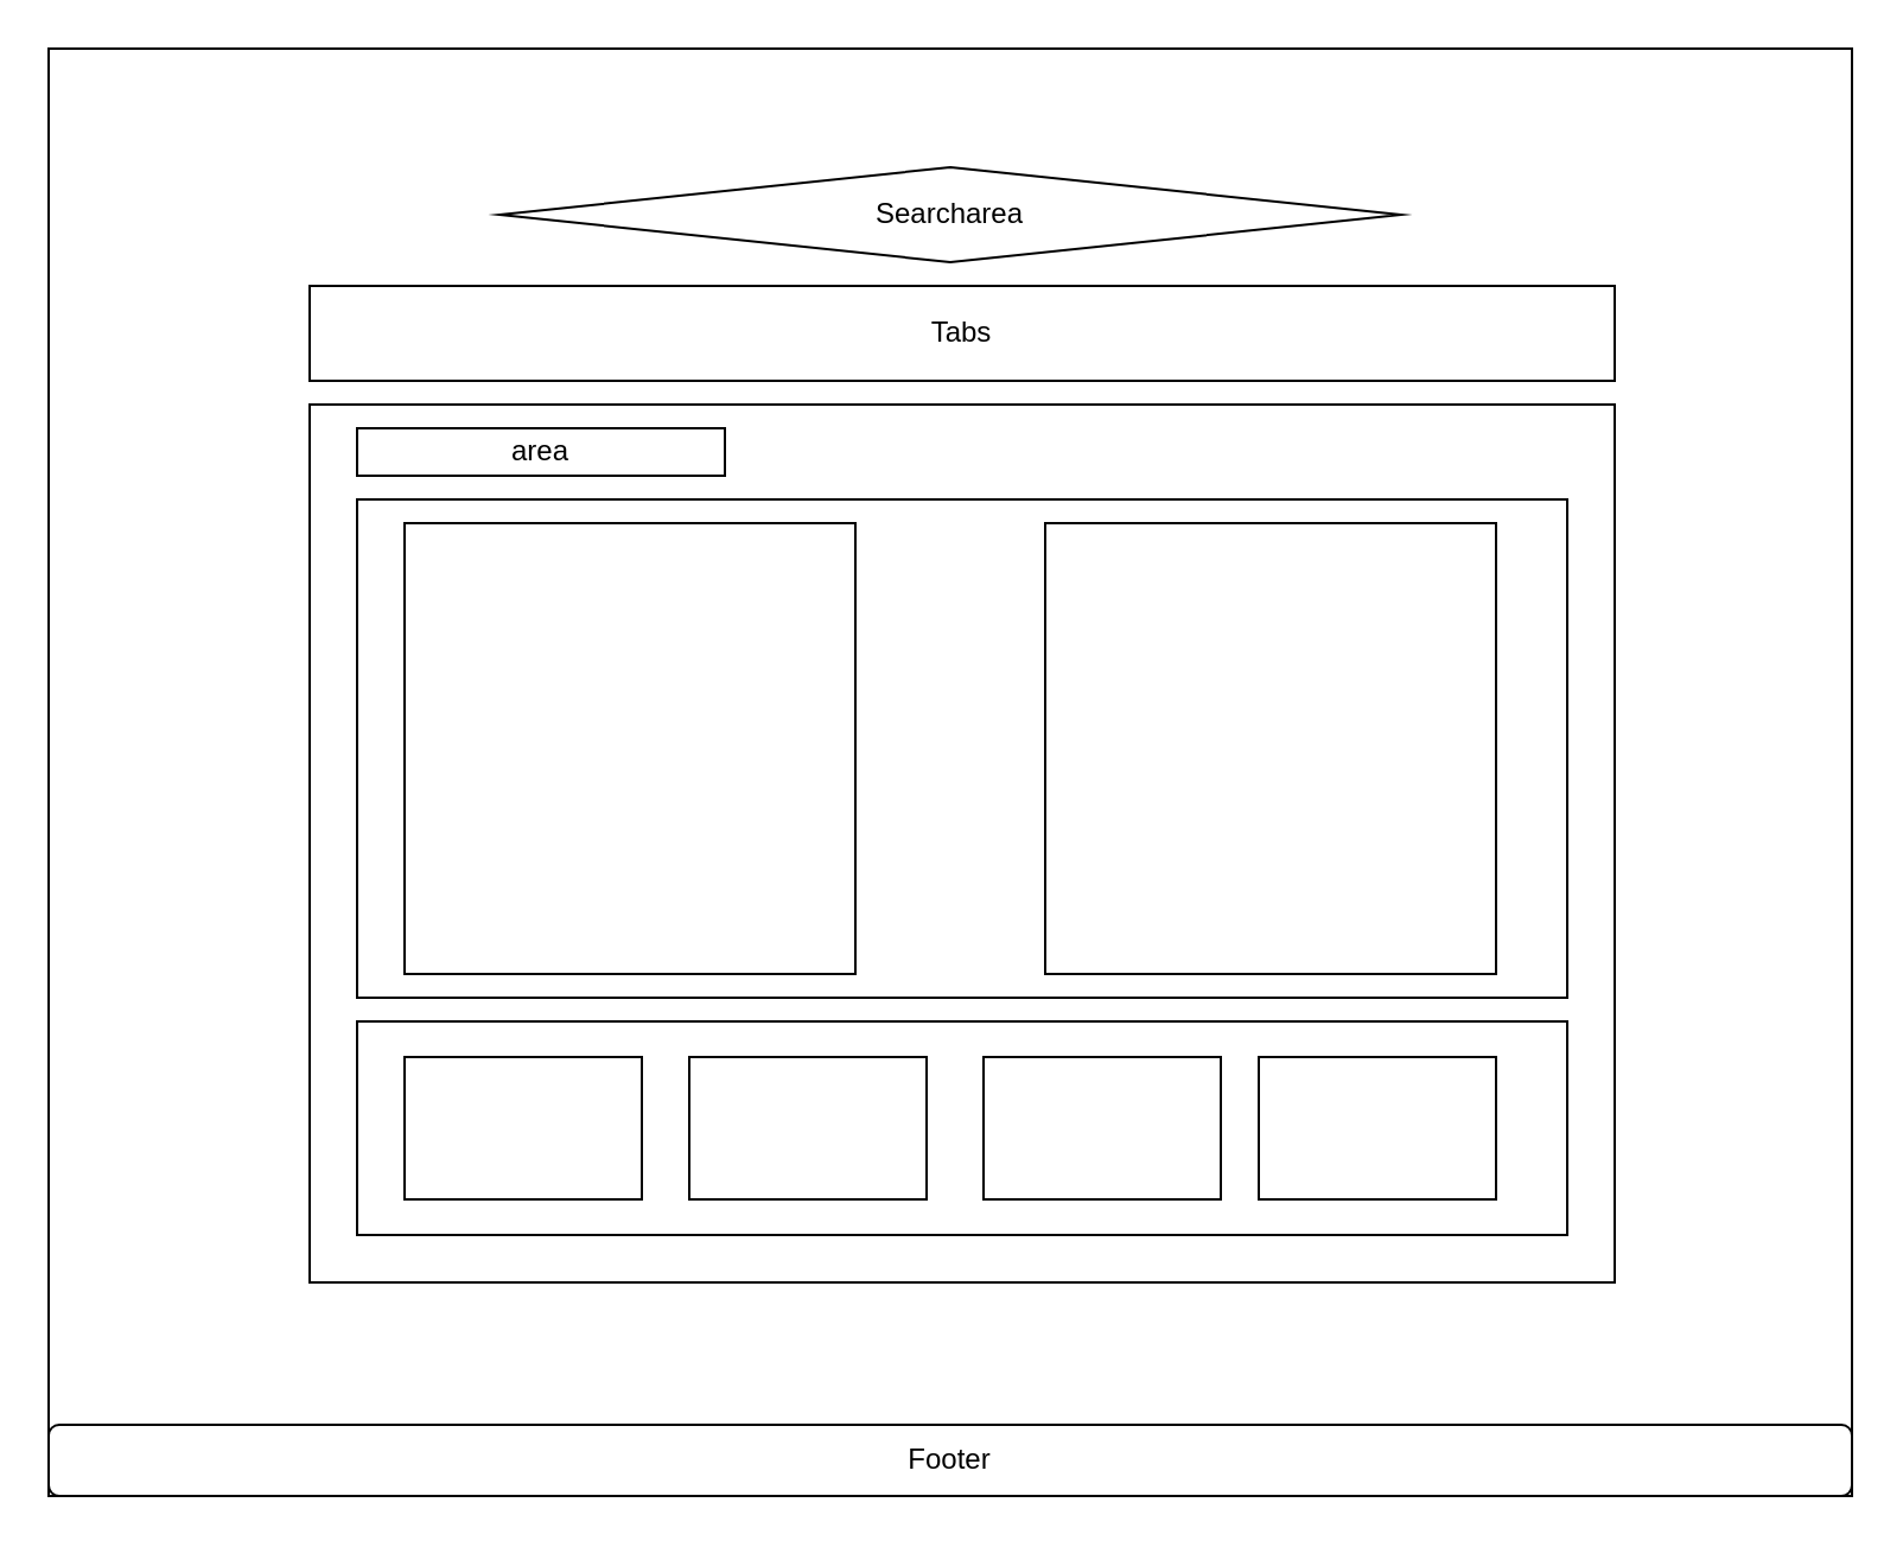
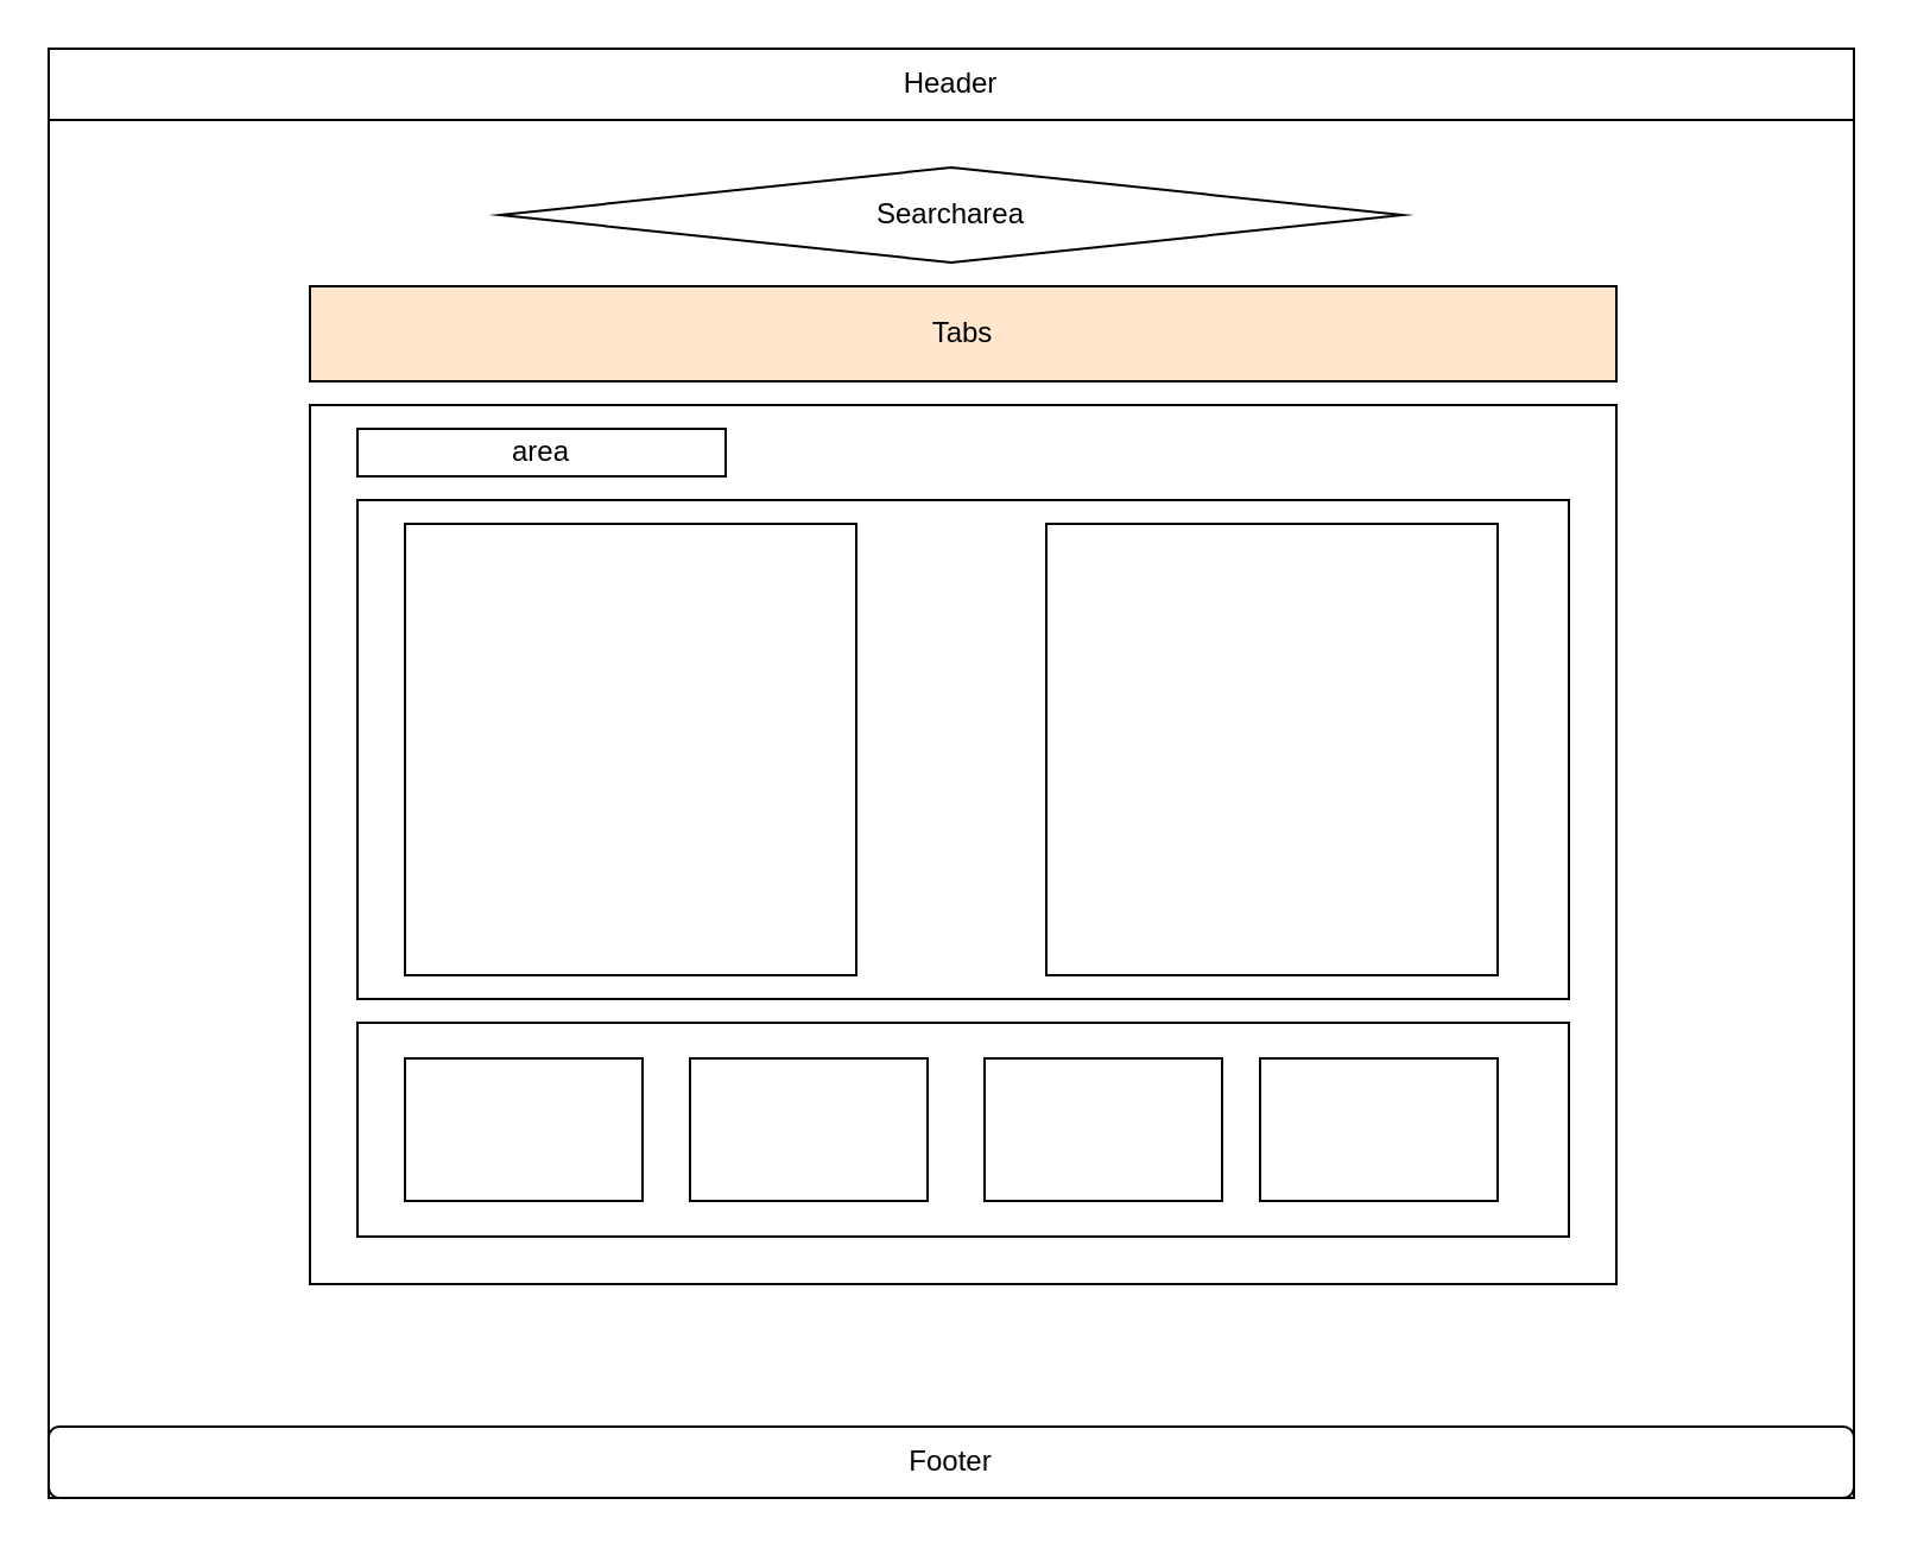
+ <mxCell id="3" value="Header" style="rounded=0;whiteSpace=wrap;html=1;" vertex="1" parent="1"><mxGeometry x="20" y="20" width="760" height="30" as="geometry" /></mxCell>
- <mxCell id="5" value="Tabs" style="rounded=0;whiteSpace=wrap;html=1;" vertex="1" parent="1"><mxGeometry x="130" y="120" width="550" height="40" as="geometry" /></mxCell>
+ <mxCell id="5" value="Tabs" style="rounded=0;whiteSpace=wrap;html=1;fillColor=#ffe6cc;" vertex="1" parent="1"><mxGeometry x="130" y="120" width="550" height="40" as="geometry" /></mxCell>
